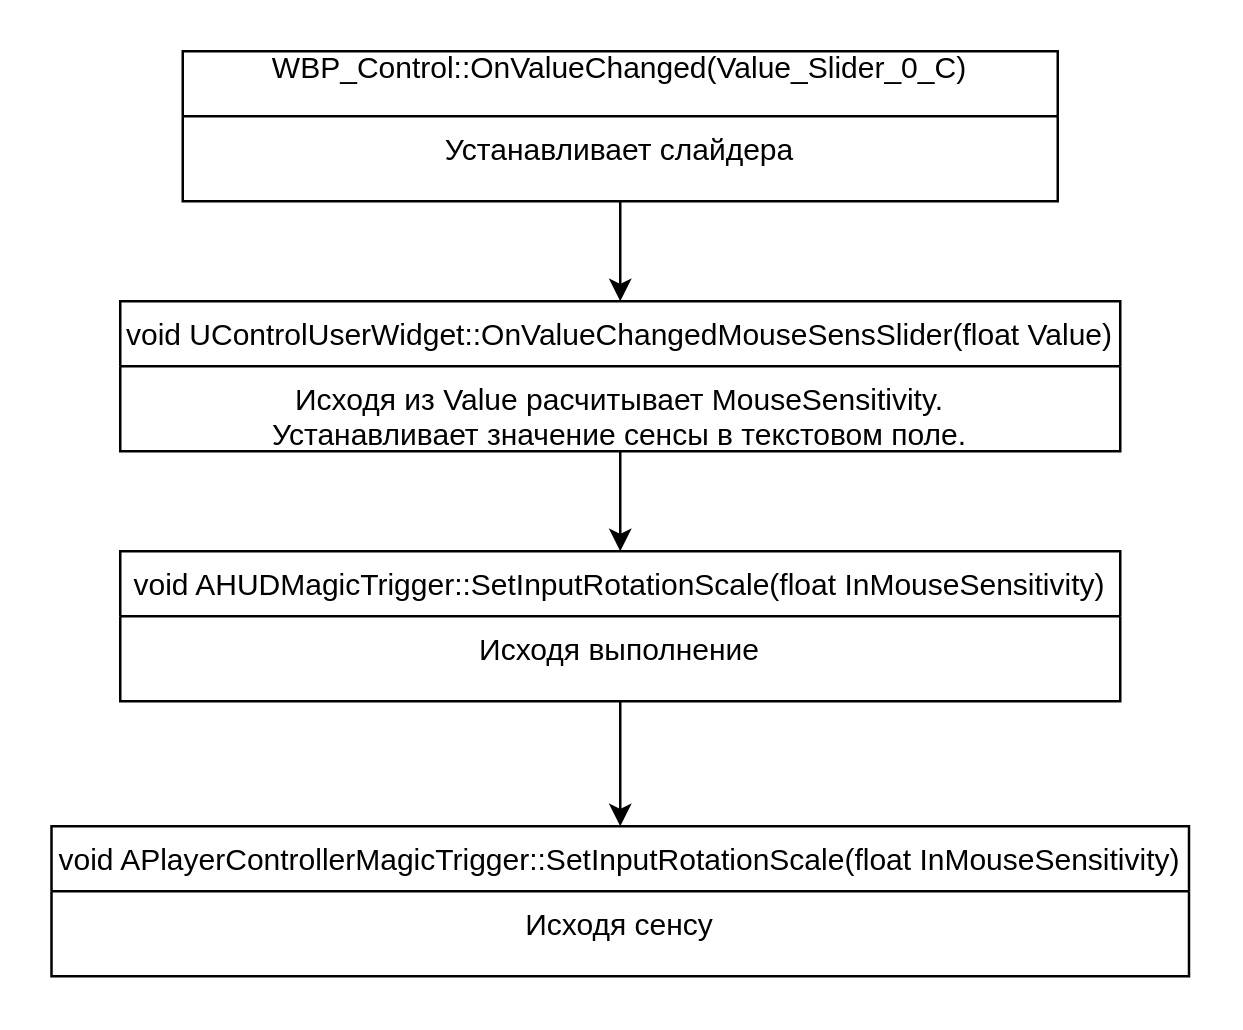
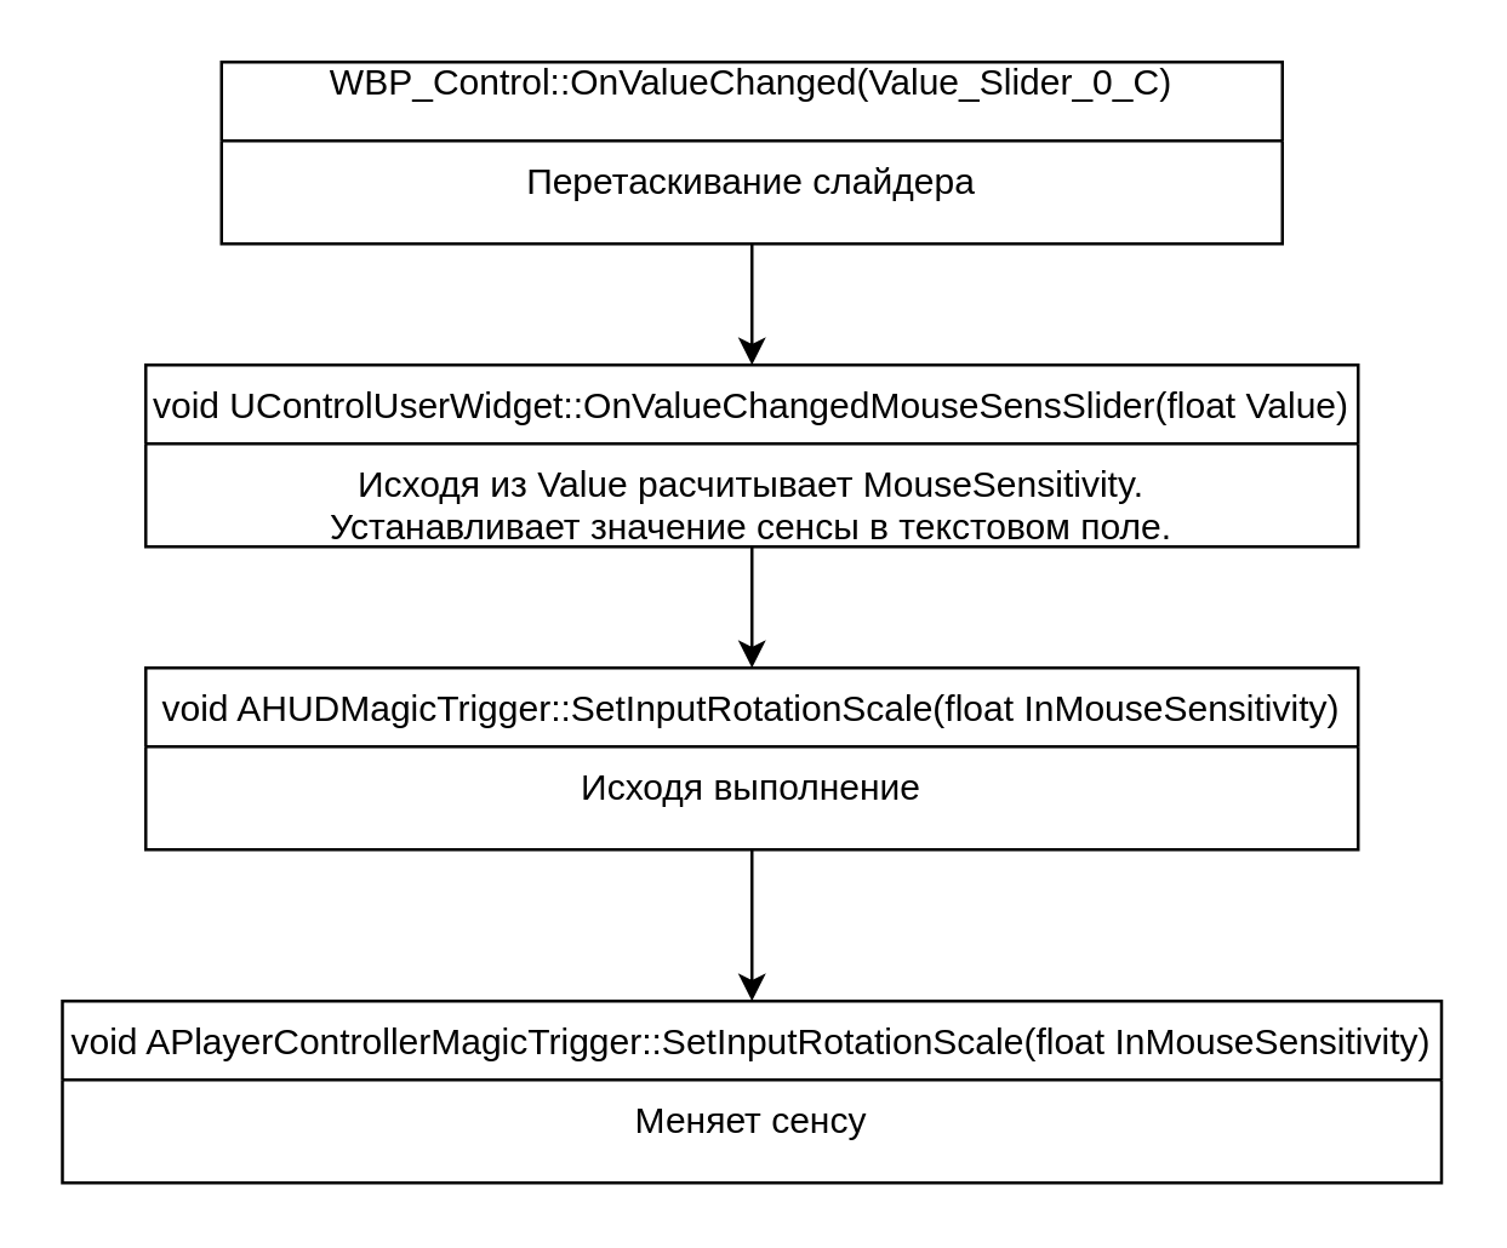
- <mxCell id="4" value="Устанавливает слайдера" style="text;strokeColor=none;fillColor=none;align=center;verticalAlign=top;spacingLeft=4;spacingRight=4;overflow=hidden;rotatable=0;points=[[0,0.5],[1,0.5]];portConstraint=eastwest;" vertex="1" parent="3"><mxGeometry y="26" width="350" height="34" as="geometry" /></mxCell>
+ <mxCell id="4" value="Перетаскивание слайдера" style="text;strokeColor=none;fillColor=none;align=center;verticalAlign=top;spacingLeft=4;spacingRight=4;overflow=hidden;rotatable=0;points=[[0,0.5],[1,0.5]];portConstraint=eastwest;" vertex="1" parent="3"><mxGeometry y="26" width="350" height="34" as="geometry" /></mxCell>
- <mxCell id="12" value="Исходя сенсу" style="text;strokeColor=none;fillColor=none;align=center;verticalAlign=top;spacingLeft=4;spacingRight=4;overflow=hidden;rotatable=0;points=[[0,0.5],[1,0.5]];portConstraint=eastwest;" vertex="1" parent="11"><mxGeometry y="26" width="455" height="34" as="geometry" /></mxCell>
+ <mxCell id="12" value="Меняет сенсу" style="text;strokeColor=none;fillColor=none;align=center;verticalAlign=top;spacingLeft=4;spacingRight=4;overflow=hidden;rotatable=0;points=[[0,0.5],[1,0.5]];portConstraint=eastwest;" vertex="1" parent="11"><mxGeometry y="26" width="455" height="34" as="geometry" /></mxCell>
